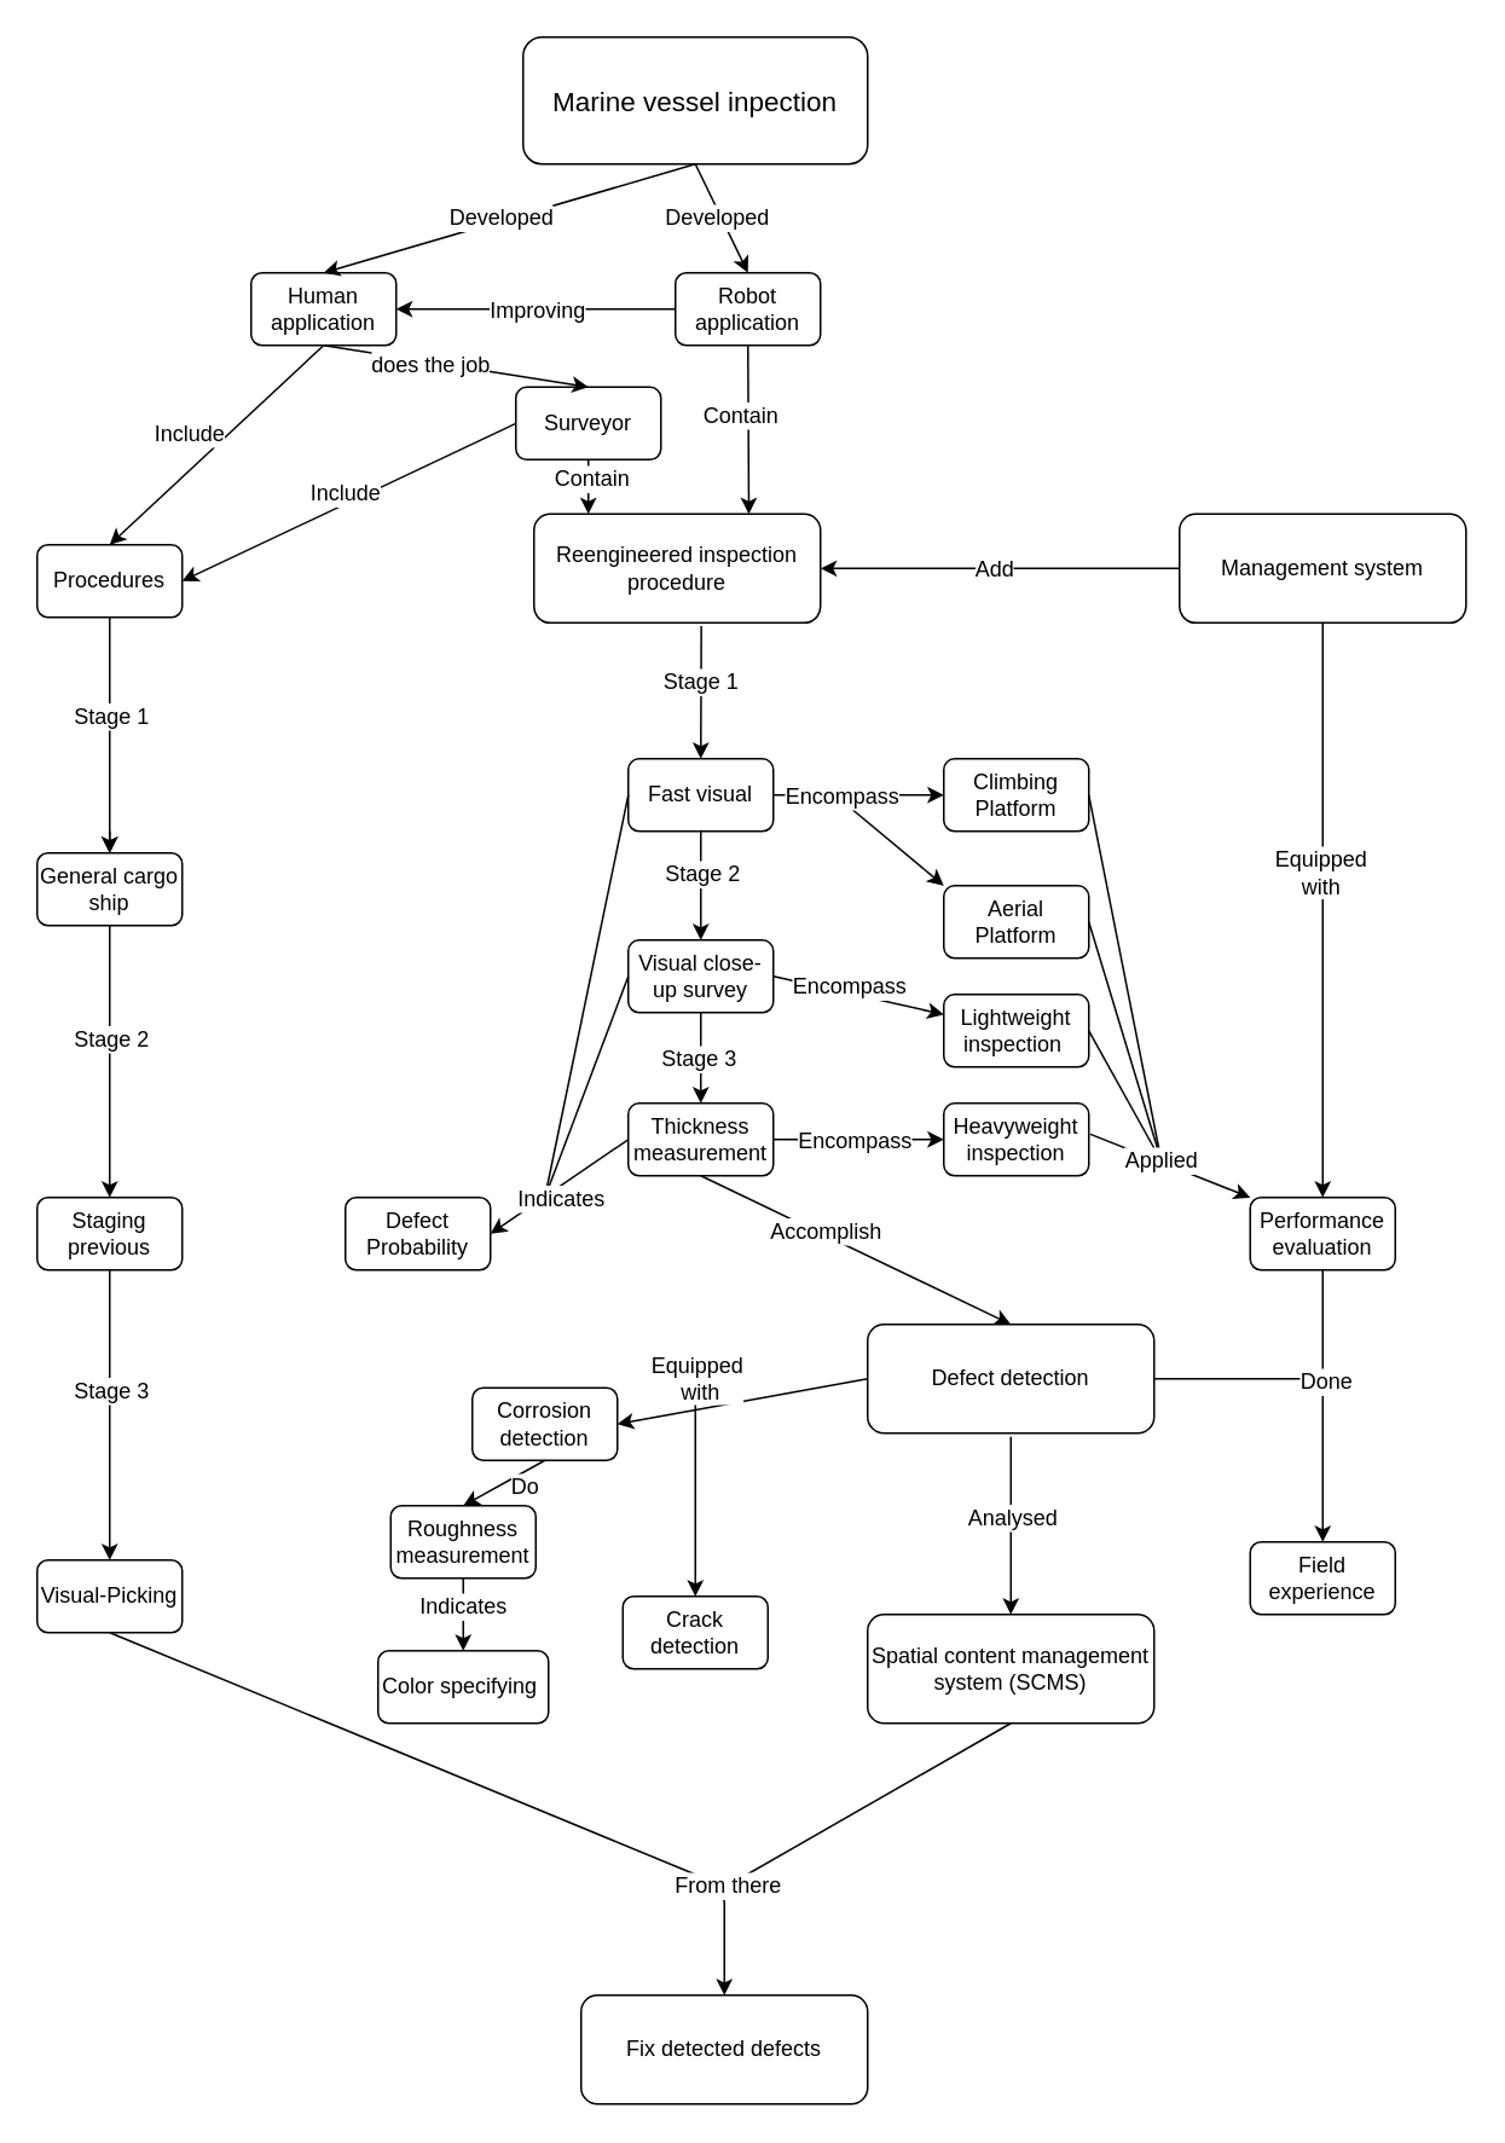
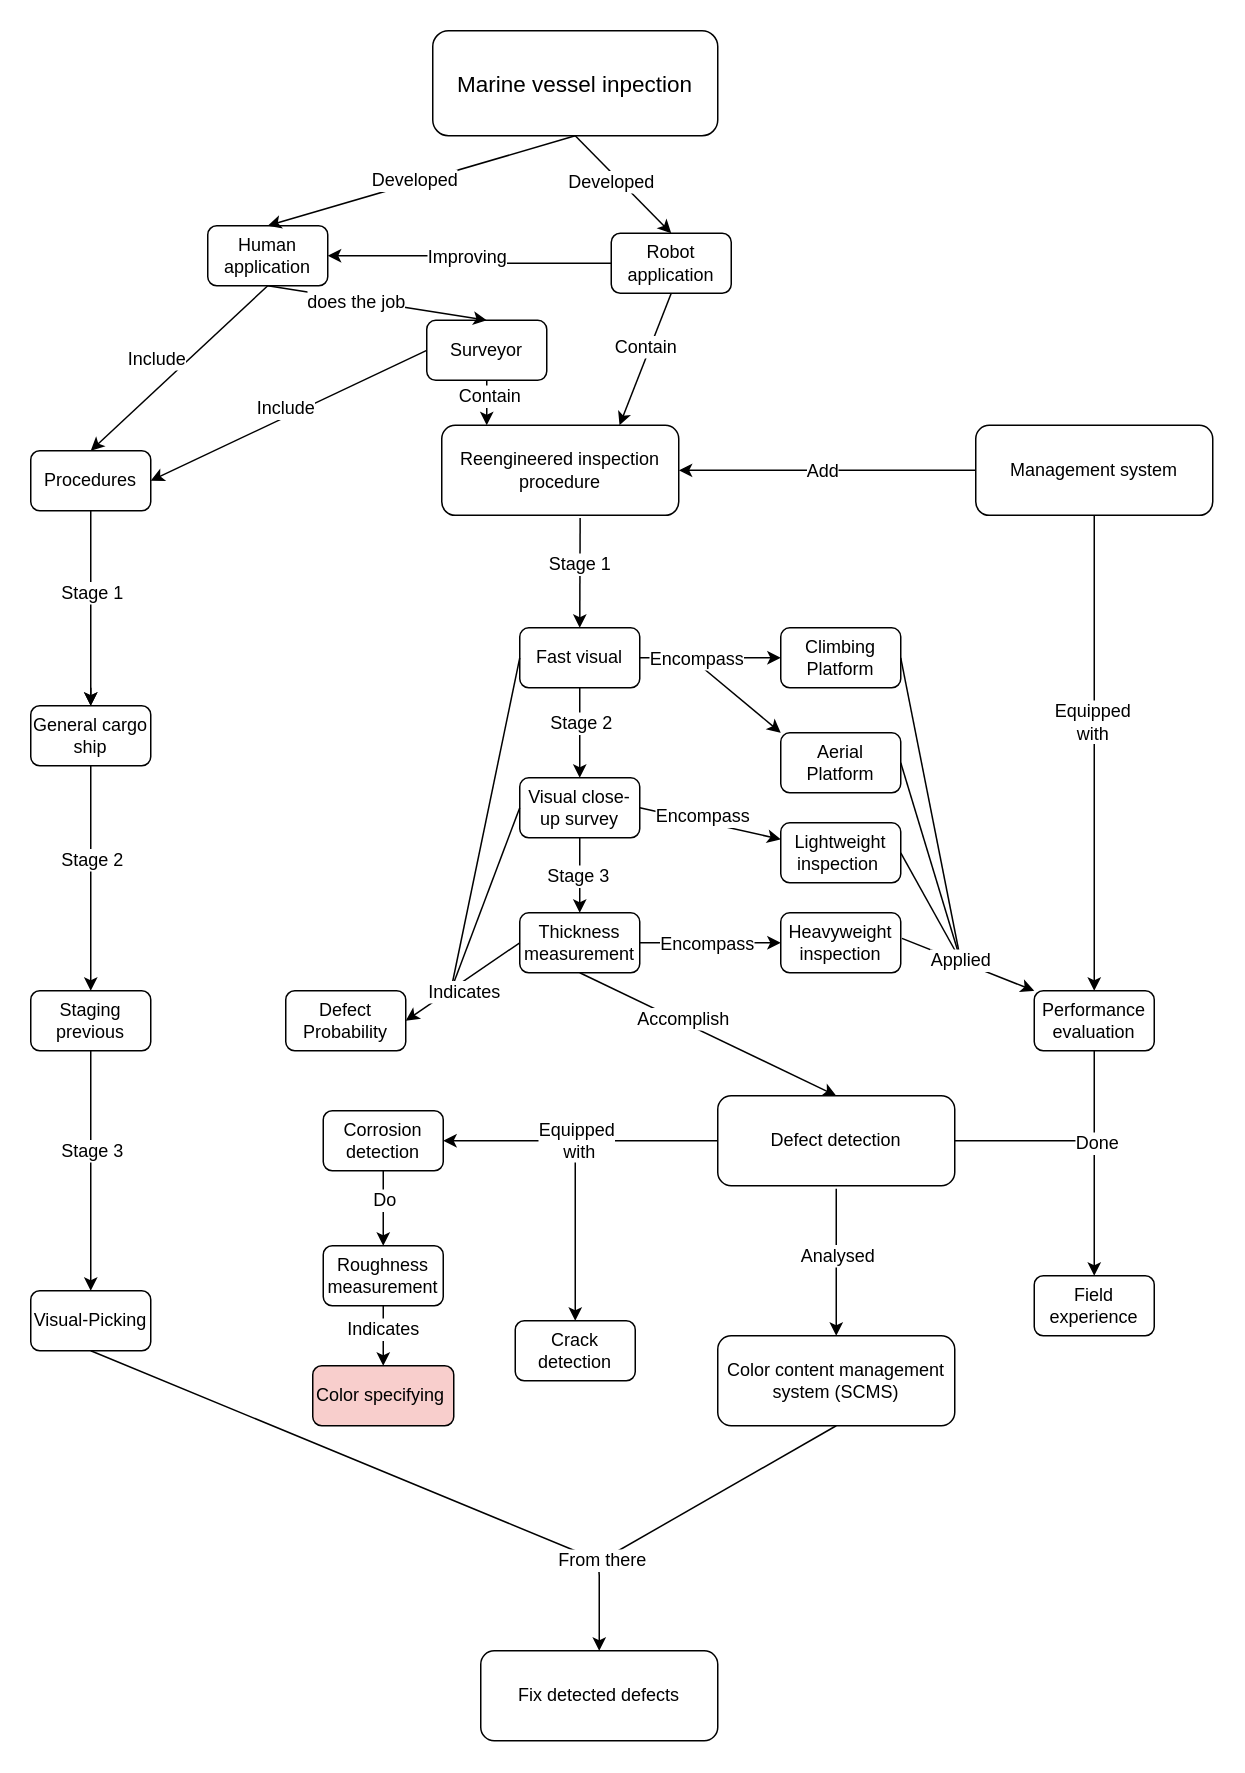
- <mxCell id="6" value="Robot application" style="rounded=1;whiteSpace=wrap;html=1;" parent="1" vertex="1"><mxGeometry x="372" y="150" width="80" height="40" as="geometry" /></mxCell>
+ <mxCell id="6" value="Robot application" style="rounded=1;whiteSpace=wrap;html=1;" parent="1" vertex="1"><mxGeometry x="407" y="155" width="80" height="40" as="geometry" /></mxCell>
- <mxCell id="56" value="Corrosion detection" style="rounded=1;whiteSpace=wrap;html=1;" parent="1" vertex="1"><mxGeometry x="260" y="765" width="80" height="40" as="geometry" /></mxCell>
+ <mxCell id="56" value="Corrosion detection" style="rounded=1;whiteSpace=wrap;html=1;" parent="1" vertex="1"><mxGeometry x="215" y="740" width="80" height="40" as="geometry" /></mxCell>
- <mxCell id="78" value="Spatial content management system (SCMS)" style="rounded=1;whiteSpace=wrap;html=1;" parent="1" vertex="1"><mxGeometry x="478" y="890" width="158" height="60" as="geometry" /></mxCell>
+ <mxCell id="78" value="Color content management system (SCMS)" style="rounded=1;whiteSpace=wrap;html=1;" parent="1" vertex="1"><mxGeometry x="478" y="890" width="158" height="60" as="geometry" /></mxCell>
- <mxCell id="61" value="Color specifying&amp;nbsp;" style="rounded=1;whiteSpace=wrap;html=1;" parent="1" vertex="1"><mxGeometry x="208" y="910" width="94" height="40" as="geometry" /></mxCell>
+ <mxCell id="61" value="Color specifying&amp;nbsp;" style="rounded=1;whiteSpace=wrap;html=1;fillColor=#f8cecc;" parent="1" vertex="1"><mxGeometry x="208" y="910" width="94" height="40" as="geometry" /></mxCell>
